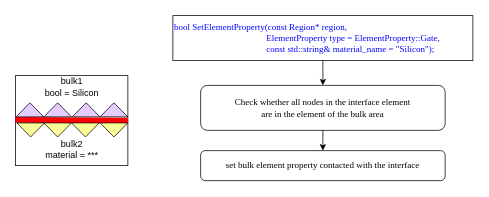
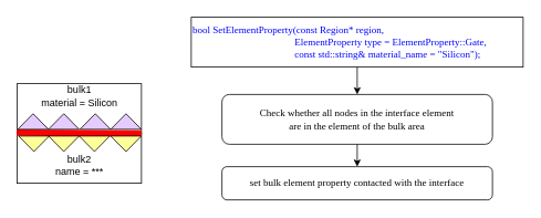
- <mxCell id="13" value="bulk1&lt;br&gt;&lt;span style=&quot;&quot;&gt; &lt;/span&gt;bool = Silicon" style="text;strokeColor=none;align=center;fillColor=none;html=1;verticalAlign=middle;whiteSpace=wrap;rounded=0;" parent="1" vertex="1"><mxGeometry x="23.5" y="100" width="143" height="30" as="geometry" /></mxCell>
+ <mxCell id="13" value="bulk1&lt;br&gt;&lt;span style=&quot;&quot;&gt; &lt;/span&gt;material = Silicon" style="text;strokeColor=none;align=center;fillColor=none;html=1;verticalAlign=middle;whiteSpace=wrap;rounded=0;" parent="1" vertex="1"><mxGeometry x="23.5" y="100" width="143" height="30" as="geometry" /></mxCell>
- <mxCell id="14" value="bulk2&lt;br&gt;&lt;span style=&quot;&quot;&gt; &lt;/span&gt;material = ***" style="text;strokeColor=none;align=center;fillColor=none;html=1;verticalAlign=middle;whiteSpace=wrap;rounded=0;" parent="1" vertex="1"><mxGeometry x="23.5" y="183" width="143" height="30" as="geometry" /></mxCell>
+ <mxCell id="14" value="bulk2&lt;br&gt;&lt;span style=&quot;&quot;&gt; &lt;/span&gt;name = ***" style="text;strokeColor=none;align=center;fillColor=none;html=1;verticalAlign=middle;whiteSpace=wrap;rounded=0;" parent="1" vertex="1"><mxGeometry x="23.5" y="183" width="143" height="30" as="geometry" /></mxCell>
